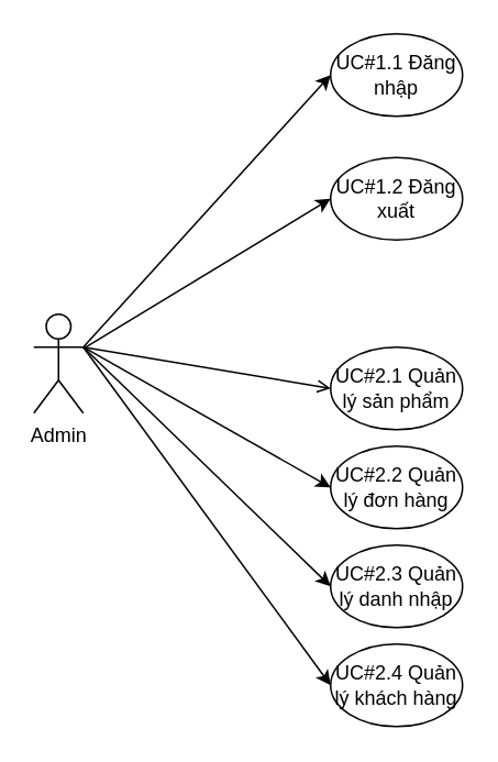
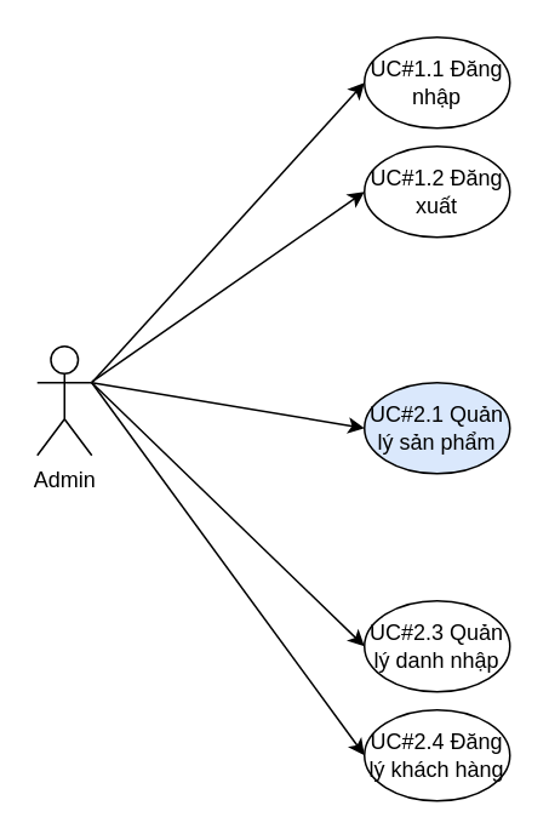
- <mxCell id="4" value="UC#1.2 Đăng xuất" style="ellipse;whiteSpace=wrap;html=1;" parent="1" vertex="1"><mxGeometry x="200" y="95" width="80" height="50" as="geometry" /></mxCell>
+ <mxCell id="4" value="UC#1.2 Đăng xuất" style="ellipse;whiteSpace=wrap;html=1;" parent="1" vertex="1"><mxGeometry x="200" y="80" width="80" height="50" as="geometry" /></mxCell>
- <mxCell id="10" value="" style="endArrow=open;html=1;rounded=0;entryX=0;entryY=0.5;entryDx=0;entryDy=0;exitX=1;exitY=0.333;exitDx=0;exitDy=0;exitPerimeter=0;" parent="1" source="2" target="5" edge="1"><mxGeometry width="50" height="50" relative="1" as="geometry"><mxPoint x="200" y="425" as="sourcePoint" /><mxPoint x="340" y="270" as="targetPoint" /></mxGeometry></mxCell>
+ <mxCell id="10" value="" style="endArrow=classic;html=1;rounded=0;entryX=0;entryY=0.5;entryDx=0;entryDy=0;exitX=1;exitY=0.333;exitDx=0;exitDy=0;exitPerimeter=0;" parent="1" source="2" target="5" edge="1"><mxGeometry width="50" height="50" relative="1" as="geometry"><mxPoint x="200" y="425" as="sourcePoint" /><mxPoint x="340" y="270" as="targetPoint" /></mxGeometry></mxCell>
- <mxCell id="5" value="UC#2.1 Quản lý sản phẩm" style="ellipse;whiteSpace=wrap;html=1;" parent="1" vertex="1"><mxGeometry x="200" y="210" width="80" height="50" as="geometry" /></mxCell>
+ <mxCell id="5" value="UC#2.1 Quản lý sản phẩm" style="ellipse;whiteSpace=wrap;html=1;fillColor=#dae8fc;" parent="1" vertex="1"><mxGeometry x="200" y="210" width="80" height="50" as="geometry" /></mxCell>
- <mxCell id="11" value="" style="endArrow=classic;html=1;rounded=0;entryX=0;entryY=0.5;entryDx=0;entryDy=0;exitX=1;exitY=0.333;exitDx=0;exitDy=0;exitPerimeter=0;" parent="1" source="2" target="6" edge="1"><mxGeometry width="50" height="50" relative="1" as="geometry"><mxPoint x="290" y="475" as="sourcePoint" /><mxPoint x="430" y="320" as="targetPoint" /></mxGeometry></mxCell>
- <mxCell id="6" value="UC#2.2 Quản lý đơn hàng" style="ellipse;whiteSpace=wrap;html=1;" parent="1" vertex="1"><mxGeometry x="200" y="270" width="80" height="50" as="geometry" /></mxCell>
- <mxCell id="13" value="UC#2.4 Quản lý khách hàng" style="ellipse;whiteSpace=wrap;html=1;" parent="1" vertex="1"><mxGeometry x="200" y="390" width="80" height="50" as="geometry" /></mxCell>
+ <mxCell id="13" value="UC#2.4 Đăng lý khách hàng" style="ellipse;whiteSpace=wrap;html=1;" parent="1" vertex="1"><mxGeometry x="200" y="390" width="80" height="50" as="geometry" /></mxCell>
